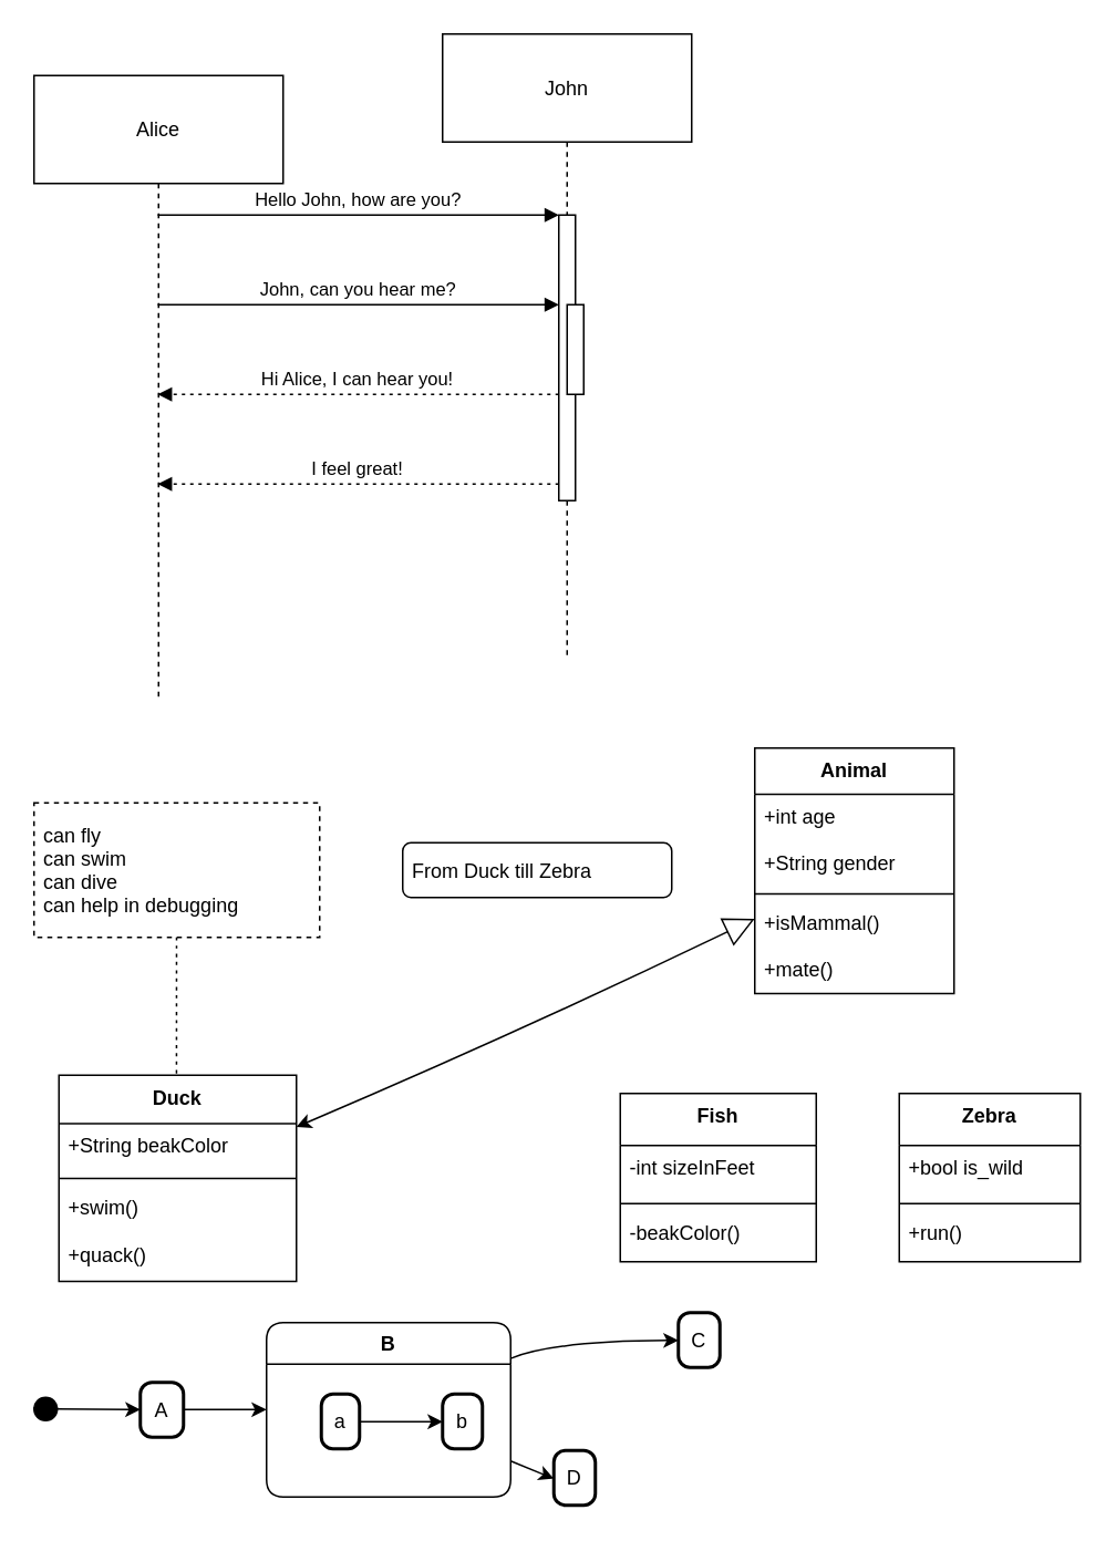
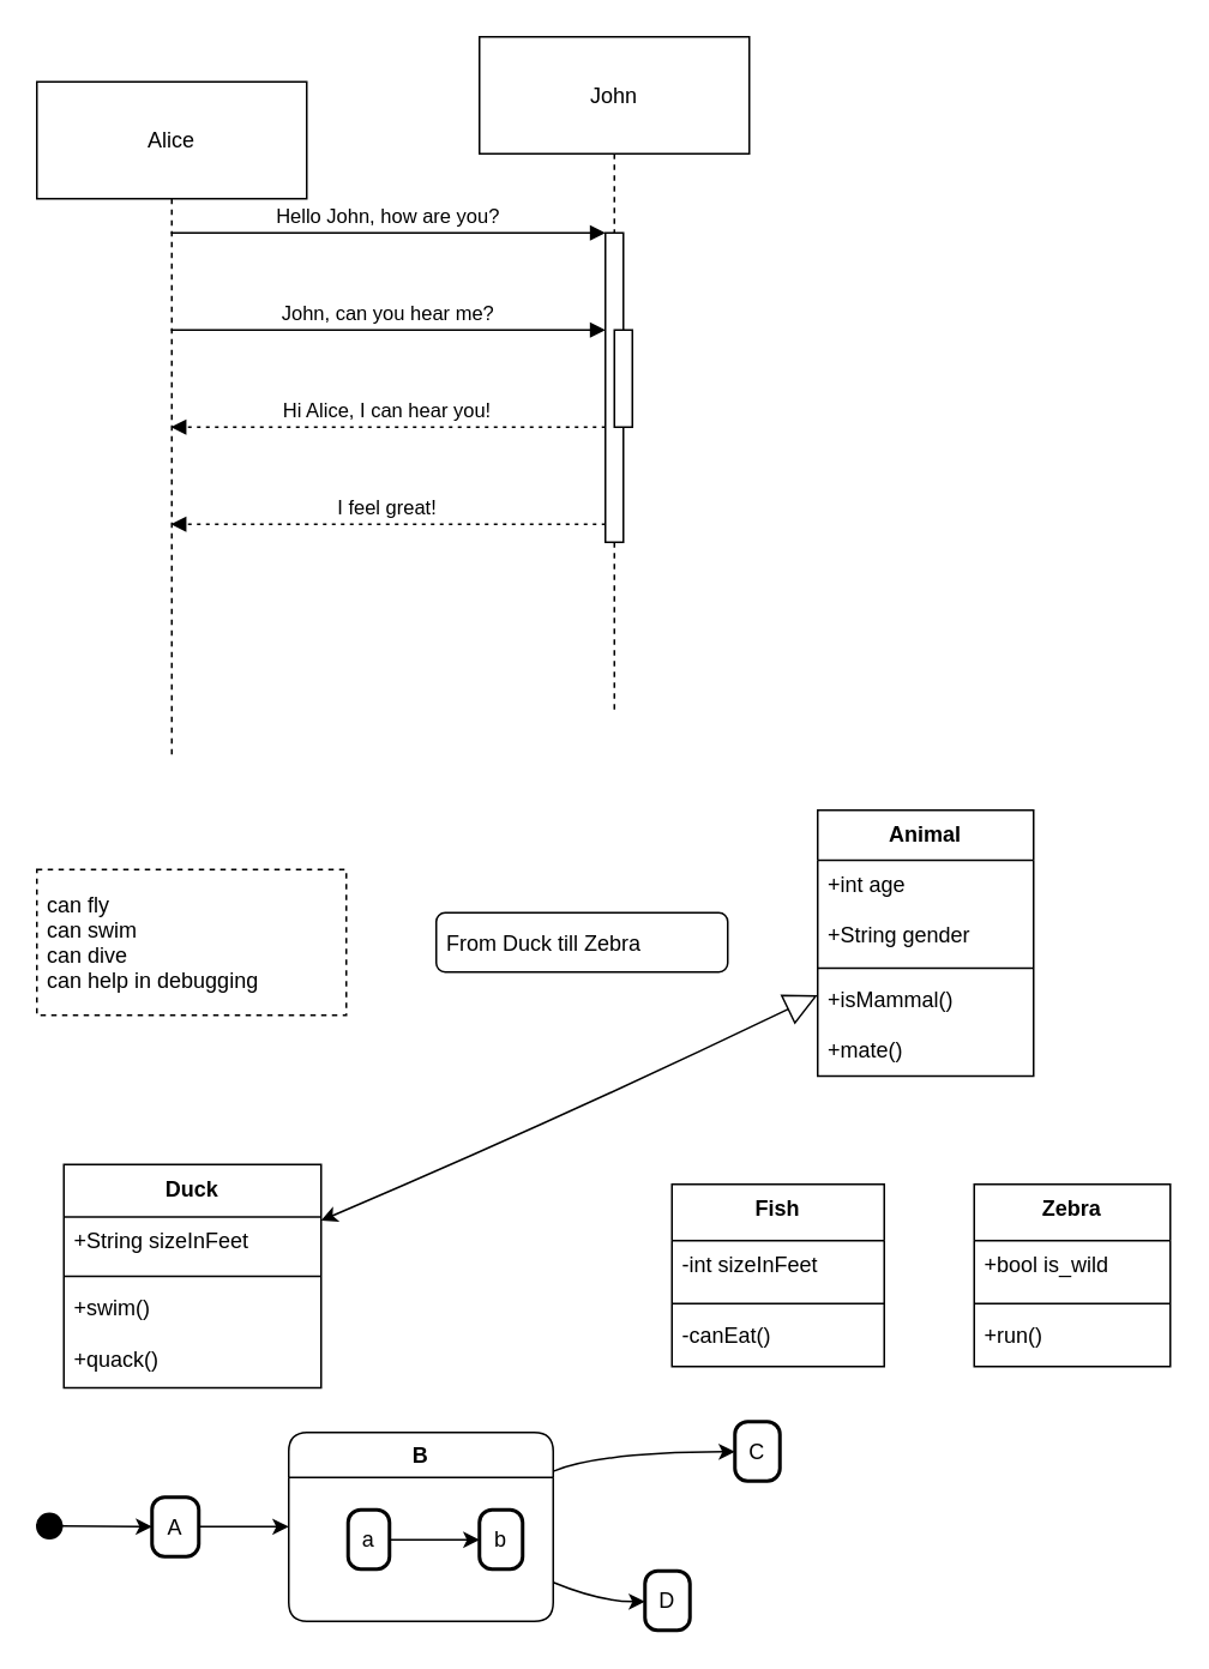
- <mxCell id="32" value="" style="curved=1;dashed=1;dashPattern=2 3;startArrow=none;endArrow=none;exitX=0.499;exitY=1.002;entryX=0.495;entryY=0;rounded=0;" edge="1" parent="1" source="30" target="16"><mxGeometry relative="1" as="geometry"><Array as="points" /></mxGeometry></mxCell>
- <mxCell id="17" value="+String beakColor" style="text;strokeColor=none;fillColor=none;align=left;verticalAlign=top;spacingLeft=4;spacingRight=4;overflow=hidden;rotatable=0;points=[[0,0.5],[1,0.5]];portConstraint=eastwest;" vertex="1" parent="16"><mxGeometry y="29.15" width="143" height="29" as="geometry" /></mxCell>
+ <mxCell id="17" value="+String sizeInFeet" style="text;strokeColor=none;fillColor=none;align=left;verticalAlign=top;spacingLeft=4;spacingRight=4;overflow=hidden;rotatable=0;points=[[0,0.5],[1,0.5]];portConstraint=eastwest;" vertex="1" parent="16"><mxGeometry y="29.15" width="143" height="29" as="geometry" /></mxCell>
- <mxCell id="24" value="-beakColor()" style="text;strokeColor=none;fillColor=none;align=left;verticalAlign=top;spacingLeft=4;spacingRight=4;overflow=hidden;rotatable=0;points=[[0,0.5],[1,0.5]];portConstraint=eastwest;" vertex="1" parent="21"><mxGeometry y="70.4" width="118" height="31" as="geometry" /></mxCell>
+ <mxCell id="24" value="-canEat()" style="text;strokeColor=none;fillColor=none;align=left;verticalAlign=top;spacingLeft=4;spacingRight=4;overflow=hidden;rotatable=0;points=[[0,0.5],[1,0.5]];portConstraint=eastwest;" vertex="1" parent="21"><mxGeometry y="70.4" width="118" height="31" as="geometry" /></mxCell>
- <mxCell id="40" value="D" style="rounded=1;absoluteArcSize=1;arcSize=14;whiteSpace=wrap;strokeWidth=2;" vertex="1" parent="1"><mxGeometry x="333" y="873" width="25" height="33" as="geometry" /></mxCell>
+ <mxCell id="40" value="D" style="rounded=1;absoluteArcSize=1;arcSize=14;whiteSpace=wrap;strokeWidth=2;" vertex="1" parent="1"><mxGeometry x="358" y="873" width="25" height="33" as="geometry" /></mxCell>
